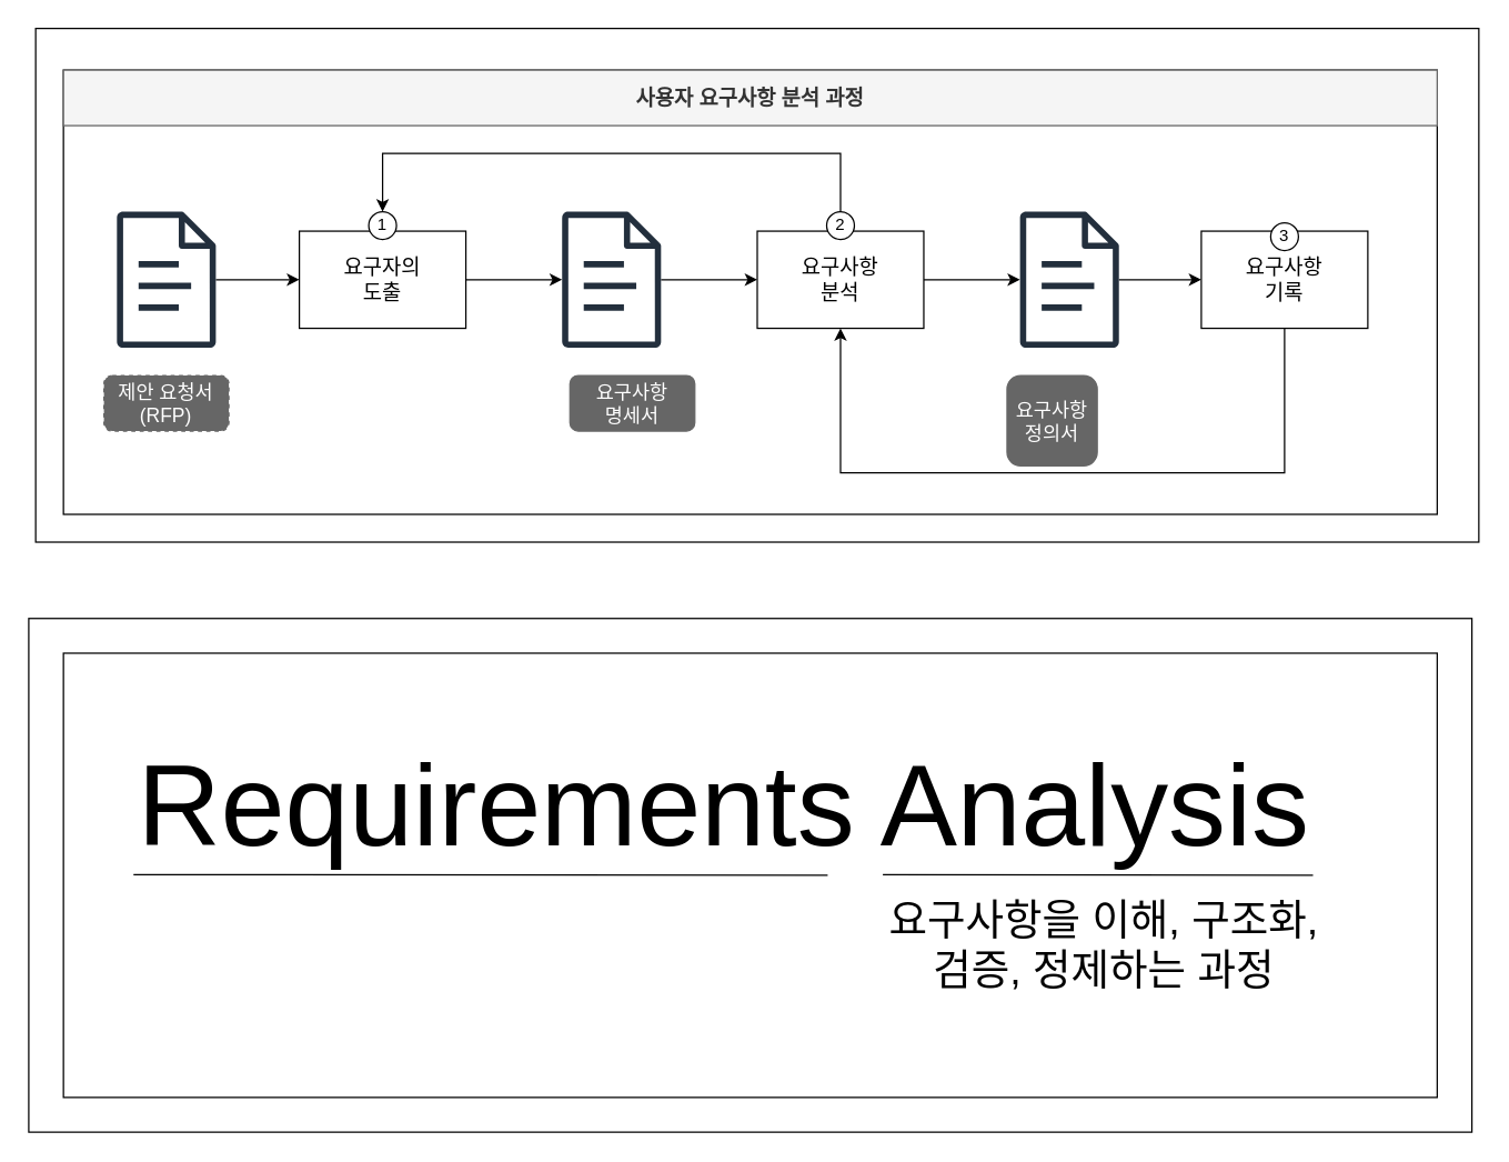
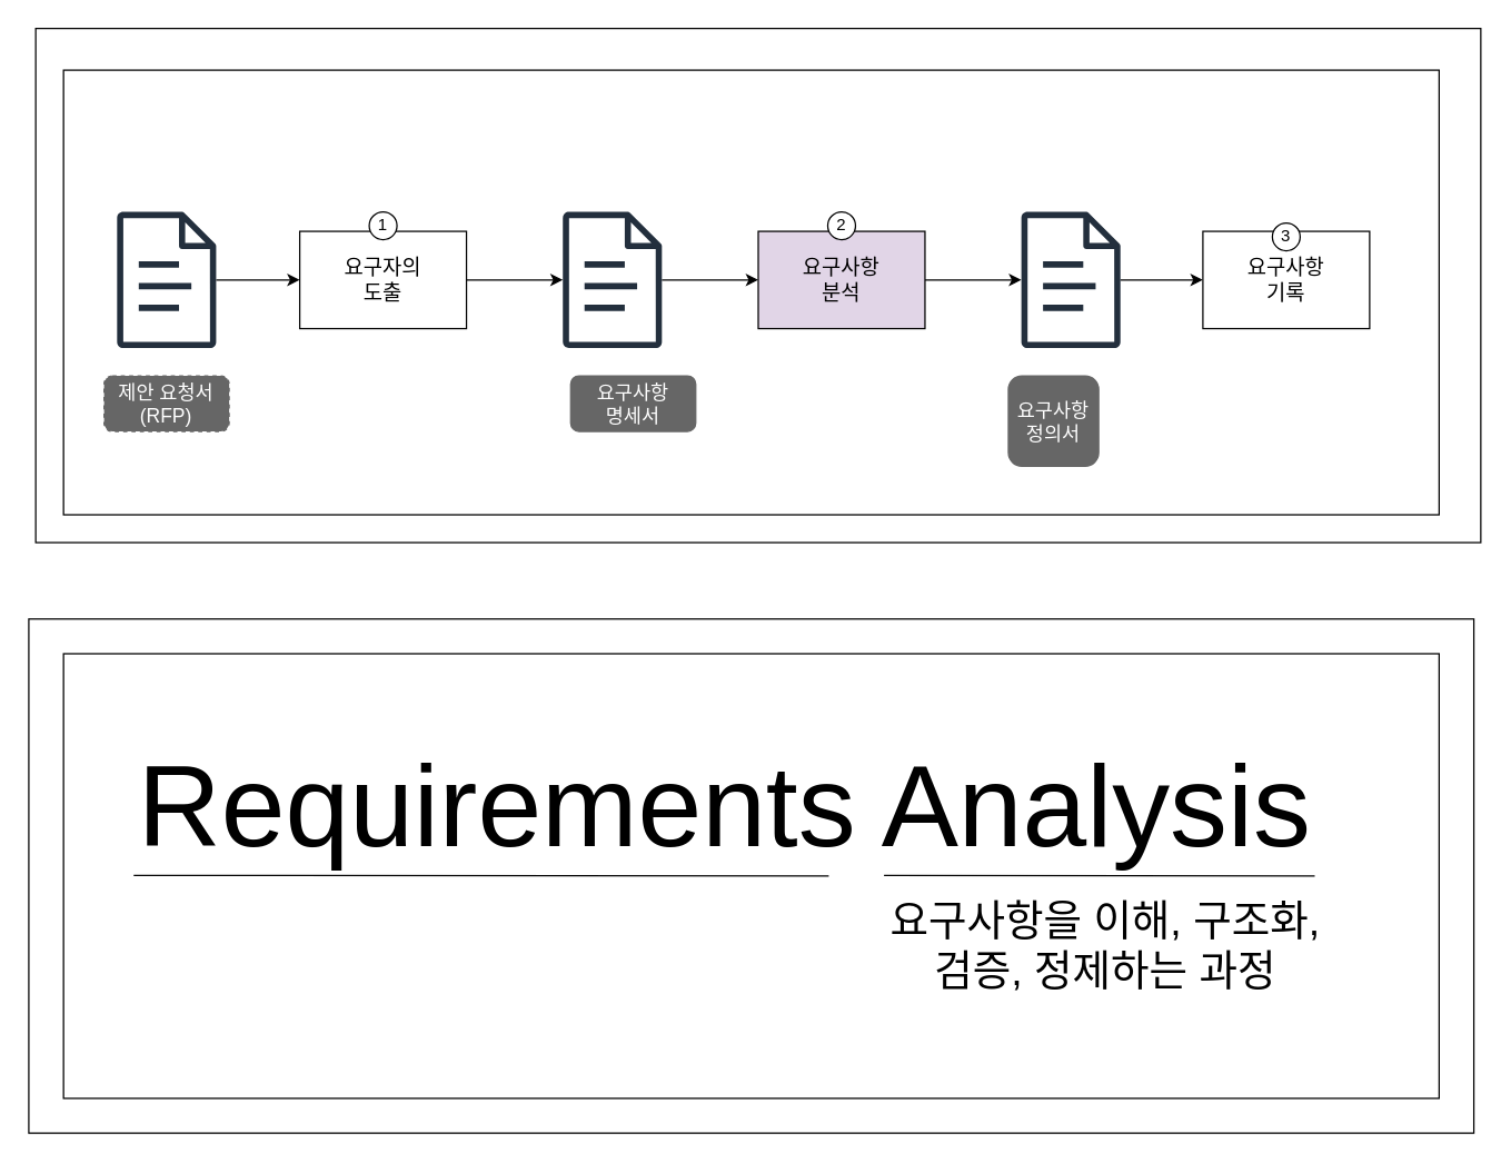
- <mxCell id="7" value="사용자 요구사항 분석 과정" style="rounded=0;whiteSpace=wrap;html=1;fontSize=15;fillColor=#f5f5f5;fontColor=#333333;strokeColor=#666666;fontStyle=1" vertex="1" parent="1"><mxGeometry x="45" y="50" width="990" height="40" as="geometry" /></mxCell>
- <mxCell id="21" style="edgeStyle=orthogonalEdgeStyle;rounded=0;orthogonalLoop=1;jettySize=auto;html=1;entryX=0.5;entryY=0;entryDx=0;entryDy=0;" edge="1" parent="1" source="22" target="8"><mxGeometry relative="1" as="geometry"><Array as="points"><mxPoint x="605" y="110" /><mxPoint x="275" y="110" /></Array></mxGeometry></mxCell>
- <mxCell id="22" value="요구사항&lt;div&gt;분석&lt;/div&gt;" style="rounded=0;whiteSpace=wrap;html=1;fontSize=15;" vertex="1" parent="1"><mxGeometry x="545" y="166" width="120" height="70" as="geometry" /></mxCell>
+ <mxCell id="22" value="요구사항&lt;div&gt;분석&lt;/div&gt;" style="rounded=0;whiteSpace=wrap;html=1;fontSize=15;fillColor=#e1d5e7;" vertex="1" parent="1"><mxGeometry x="545" y="166" width="120" height="70" as="geometry" /></mxCell>
- <mxCell id="27" style="edgeStyle=orthogonalEdgeStyle;rounded=0;orthogonalLoop=1;jettySize=auto;html=1;exitX=0.5;exitY=1;exitDx=0;exitDy=0;entryX=0.5;entryY=1;entryDx=0;entryDy=0;" edge="1" parent="1" source="28" target="22"><mxGeometry relative="1" as="geometry"><Array as="points"><mxPoint x="925" y="340" /><mxPoint x="605" y="340" /></Array></mxGeometry></mxCell>
